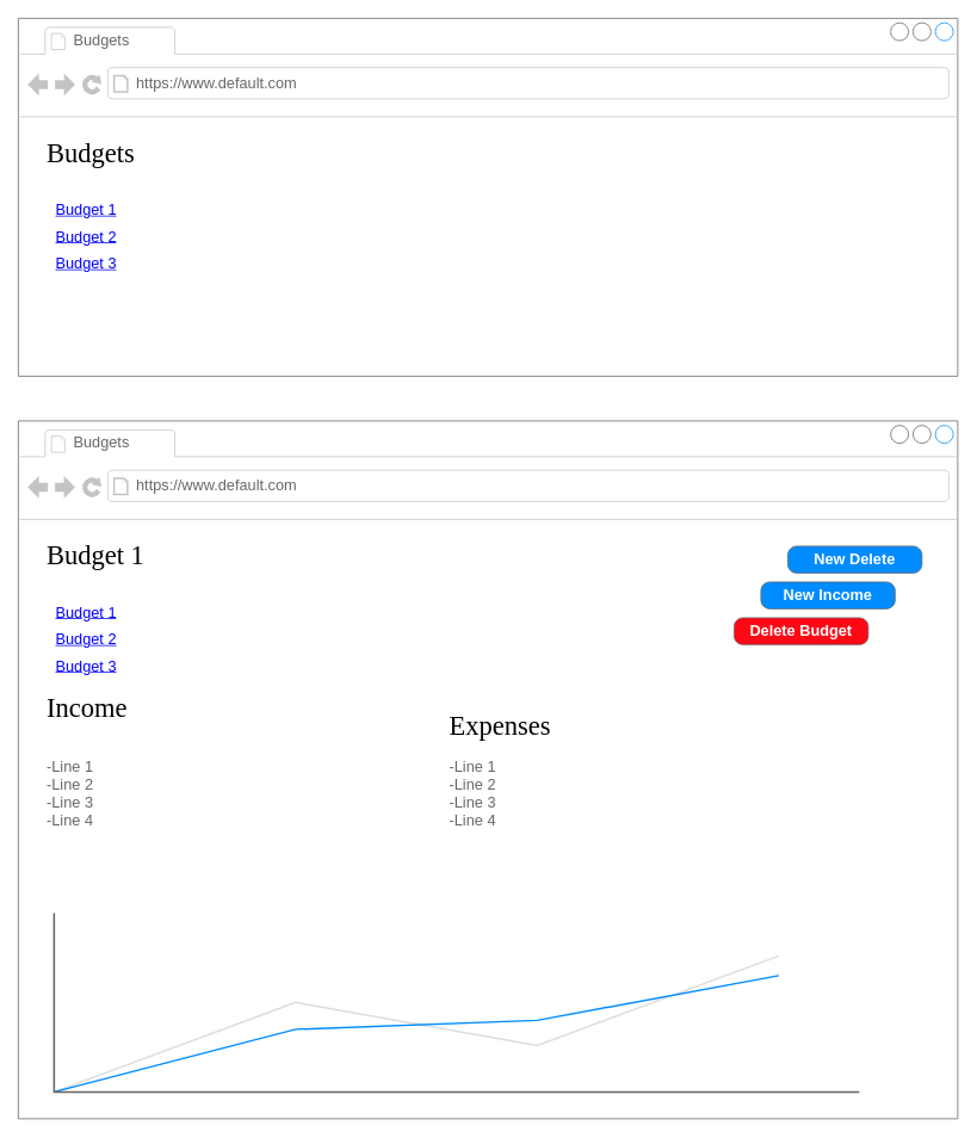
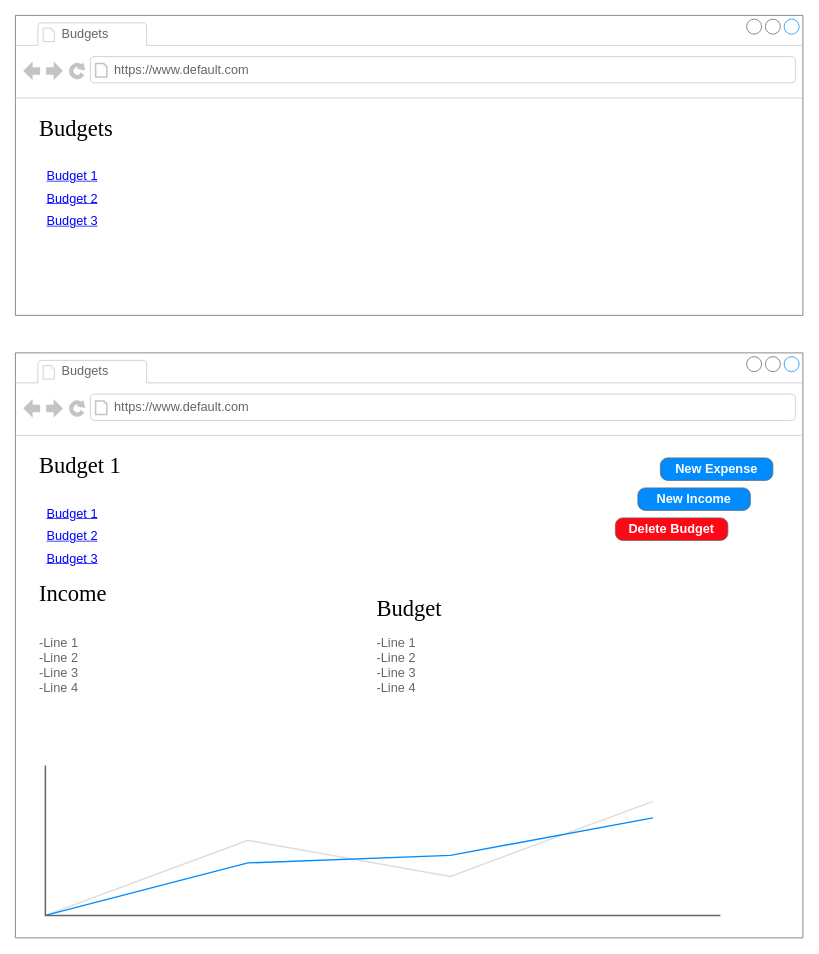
- <mxCell id="16" value="New Delete" style="strokeWidth=1;shadow=0;dashed=0;align=center;html=1;shape=mxgraph.mockup.buttons.button;strokeColor=#666666;fontColor=#ffffff;mainText=;buttonStyle=round;fontSize=17;fontStyle=1;fillColor=#008cff;whiteSpace=wrap;" vertex="1" parent="9"><mxGeometry x="860" y="140" width="150" height="30" as="geometry" /></mxCell>
+ <mxCell id="16" value="New Expense" style="strokeWidth=1;shadow=0;dashed=0;align=center;html=1;shape=mxgraph.mockup.buttons.button;strokeColor=#666666;fontColor=#ffffff;mainText=;buttonStyle=round;fontSize=17;fontStyle=1;fillColor=#008cff;whiteSpace=wrap;" vertex="1" parent="9"><mxGeometry x="860" y="140" width="150" height="30" as="geometry" /></mxCell>
- <mxCell id="21" value="Expenses" style="text;html=1;points=[];align=left;verticalAlign=top;spacingTop=-4;fontSize=30;fontFamily=Verdana" vertex="1" parent="9"><mxGeometry x="480" y="320" width="340" height="50" as="geometry" /></mxCell>
+ <mxCell id="21" value="Budget" style="text;html=1;points=[];align=left;verticalAlign=top;spacingTop=-4;fontSize=30;fontFamily=Verdana" vertex="1" parent="9"><mxGeometry x="480" y="320" width="340" height="50" as="geometry" /></mxCell>
